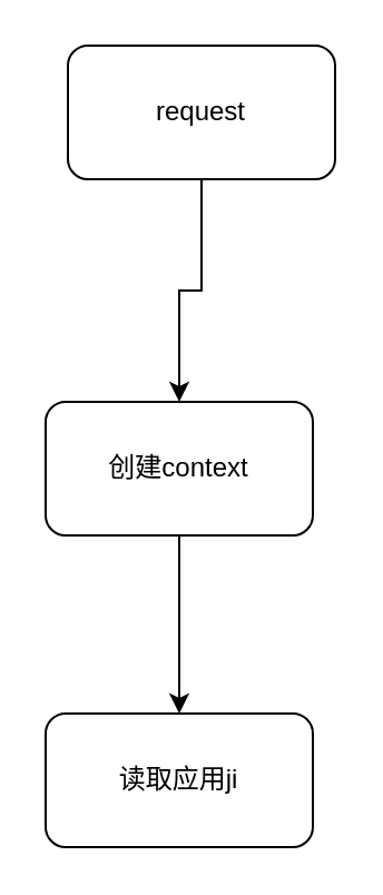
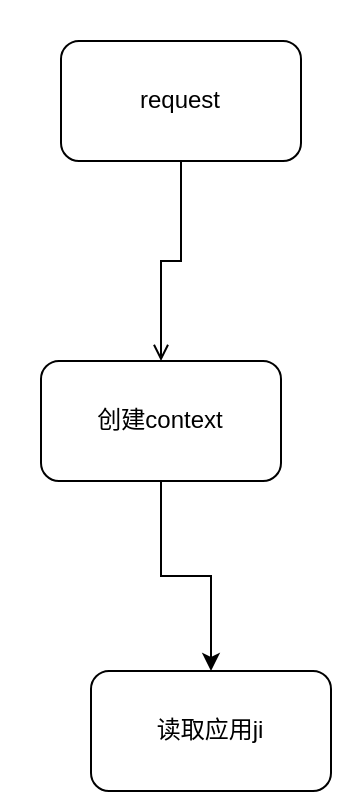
- <mxCell id="2" value="" style="edgeStyle=orthogonalEdgeStyle;rounded=0;orthogonalLoop=1;jettySize=auto;html=1;" edge="1" parent="1" source="3" target="5"><mxGeometry relative="1" as="geometry" /></mxCell>
+ <mxCell id="2" value="" style="edgeStyle=orthogonalEdgeStyle;rounded=0;orthogonalLoop=1;jettySize=auto;html=1;endArrow=open;" edge="1" parent="1" source="3" target="5"><mxGeometry relative="1" as="geometry" /></mxCell>
- <mxCell id="6" value="读取应用ji" style="whiteSpace=wrap;html=1;rounded=1;" vertex="1" parent="1"><mxGeometry x="20" y="320" width="120" height="60" as="geometry" /></mxCell>
+ <mxCell id="6" value="读取应用ji" style="whiteSpace=wrap;html=1;rounded=1;" vertex="1" parent="1"><mxGeometry x="45" y="335" width="120" height="60" as="geometry" /></mxCell>
